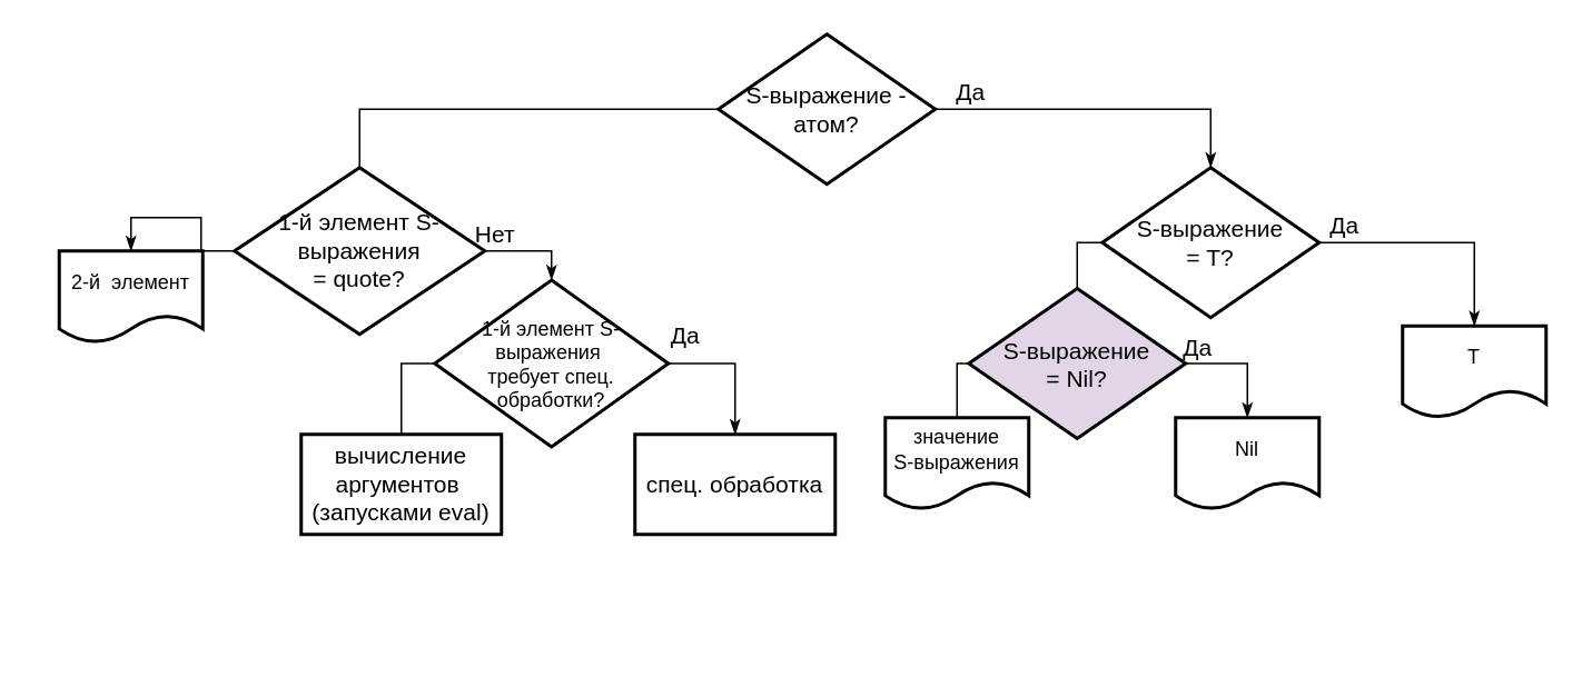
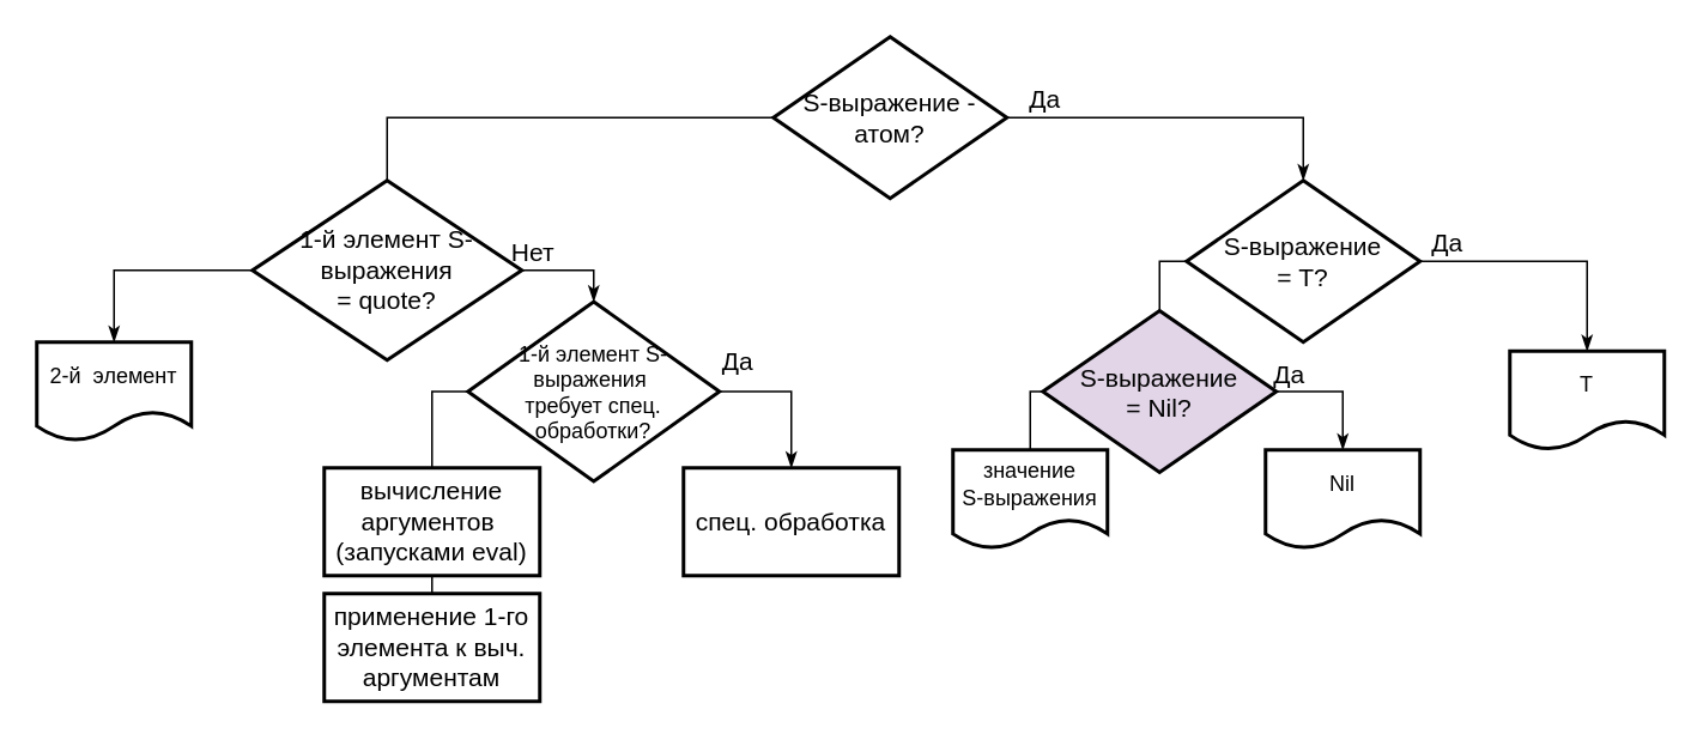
- <mxCell id="24" value="2-й&amp;nbsp; элемент" style="shape=document;whiteSpace=wrap;html=1;boundedLbl=1;strokeWidth=2;" vertex="1" parent="1"><mxGeometry x="35" y="150" width="86" height="55" as="geometry" /></mxCell>
+ <mxCell id="24" value="2-й&amp;nbsp; элемент" style="shape=document;whiteSpace=wrap;html=1;boundedLbl=1;strokeWidth=2;" vertex="1" parent="1"><mxGeometry x="20" y="190" width="86" height="55" as="geometry" /></mxCell>
+ <mxCell id="21" style="edgeStyle=orthogonalEdgeStyle;rounded=0;orthogonalLoop=1;jettySize=auto;html=1;exitX=0.5;exitY=1;exitDx=0;exitDy=0;entryX=0.5;entryY=0;entryDx=0;entryDy=0;endArrow=none;endFill=0;fontSize=12;" edge="1" parent="1" source="22" target="23"><mxGeometry relative="1" as="geometry" /></mxCell>
+ <mxCell id="23" value="применение 1-го элемента к выч. аргументам" style="rounded=0;whiteSpace=wrap;html=1;strokeWidth=2;fontSize=14;" vertex="1" parent="1"><mxGeometry x="180" y="330" width="120" height="60" as="geometry" /></mxCell>
